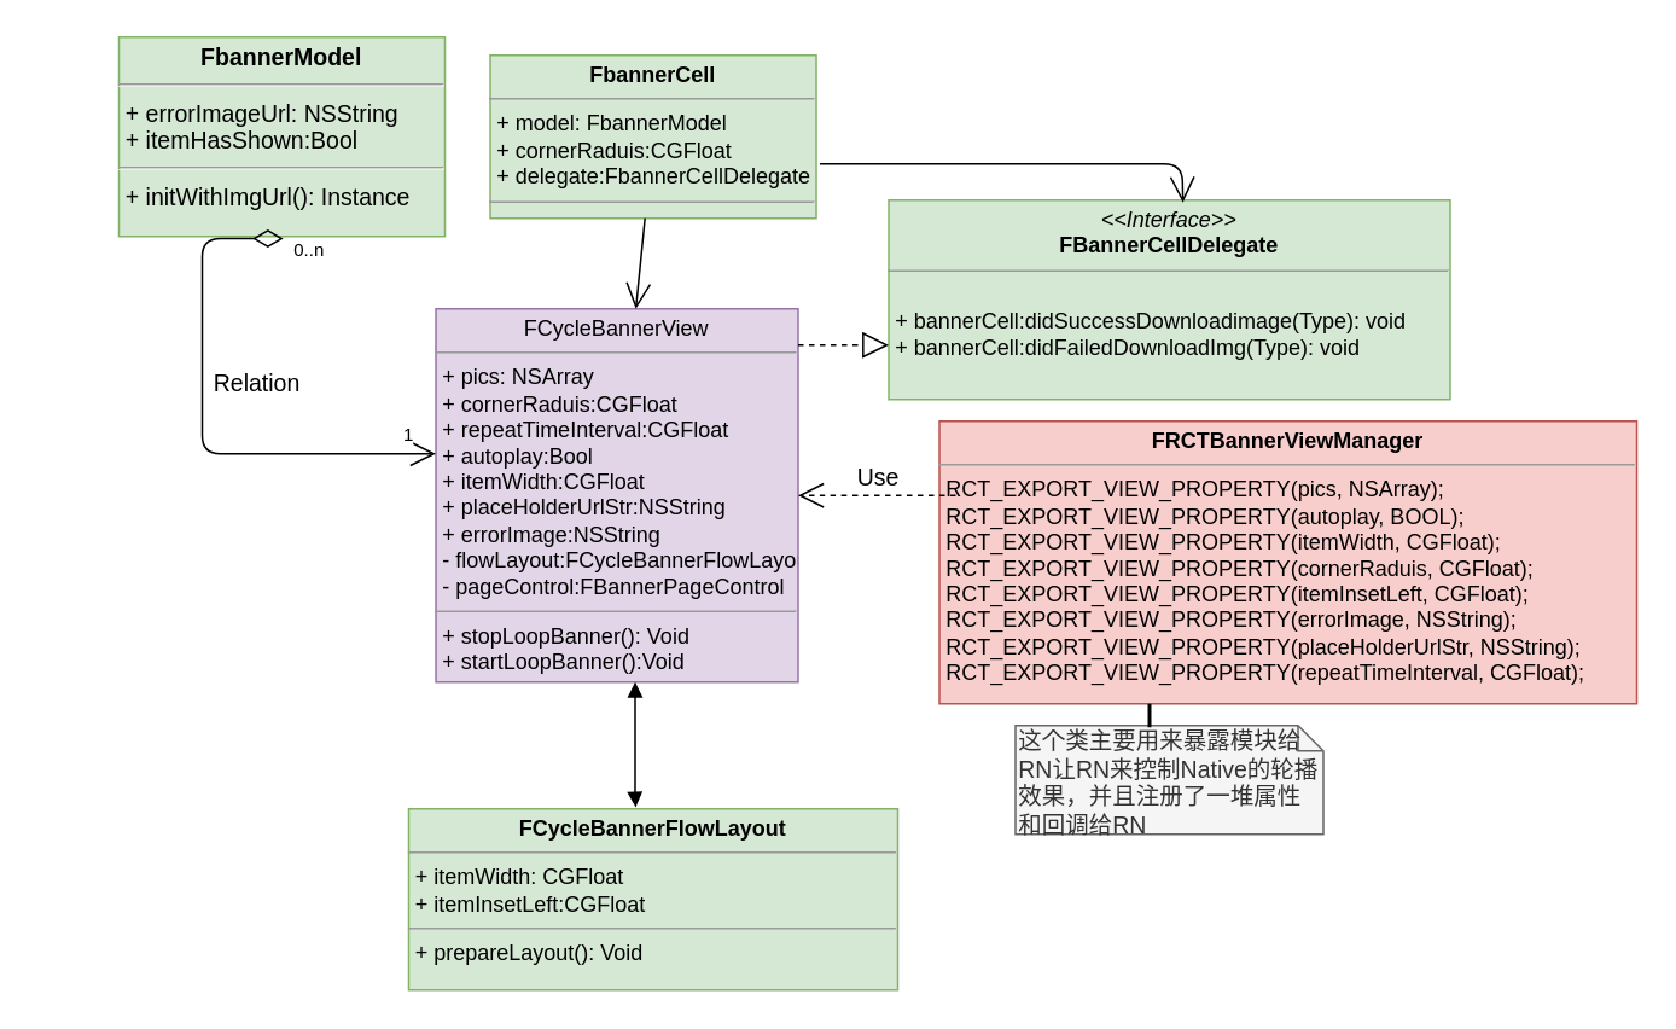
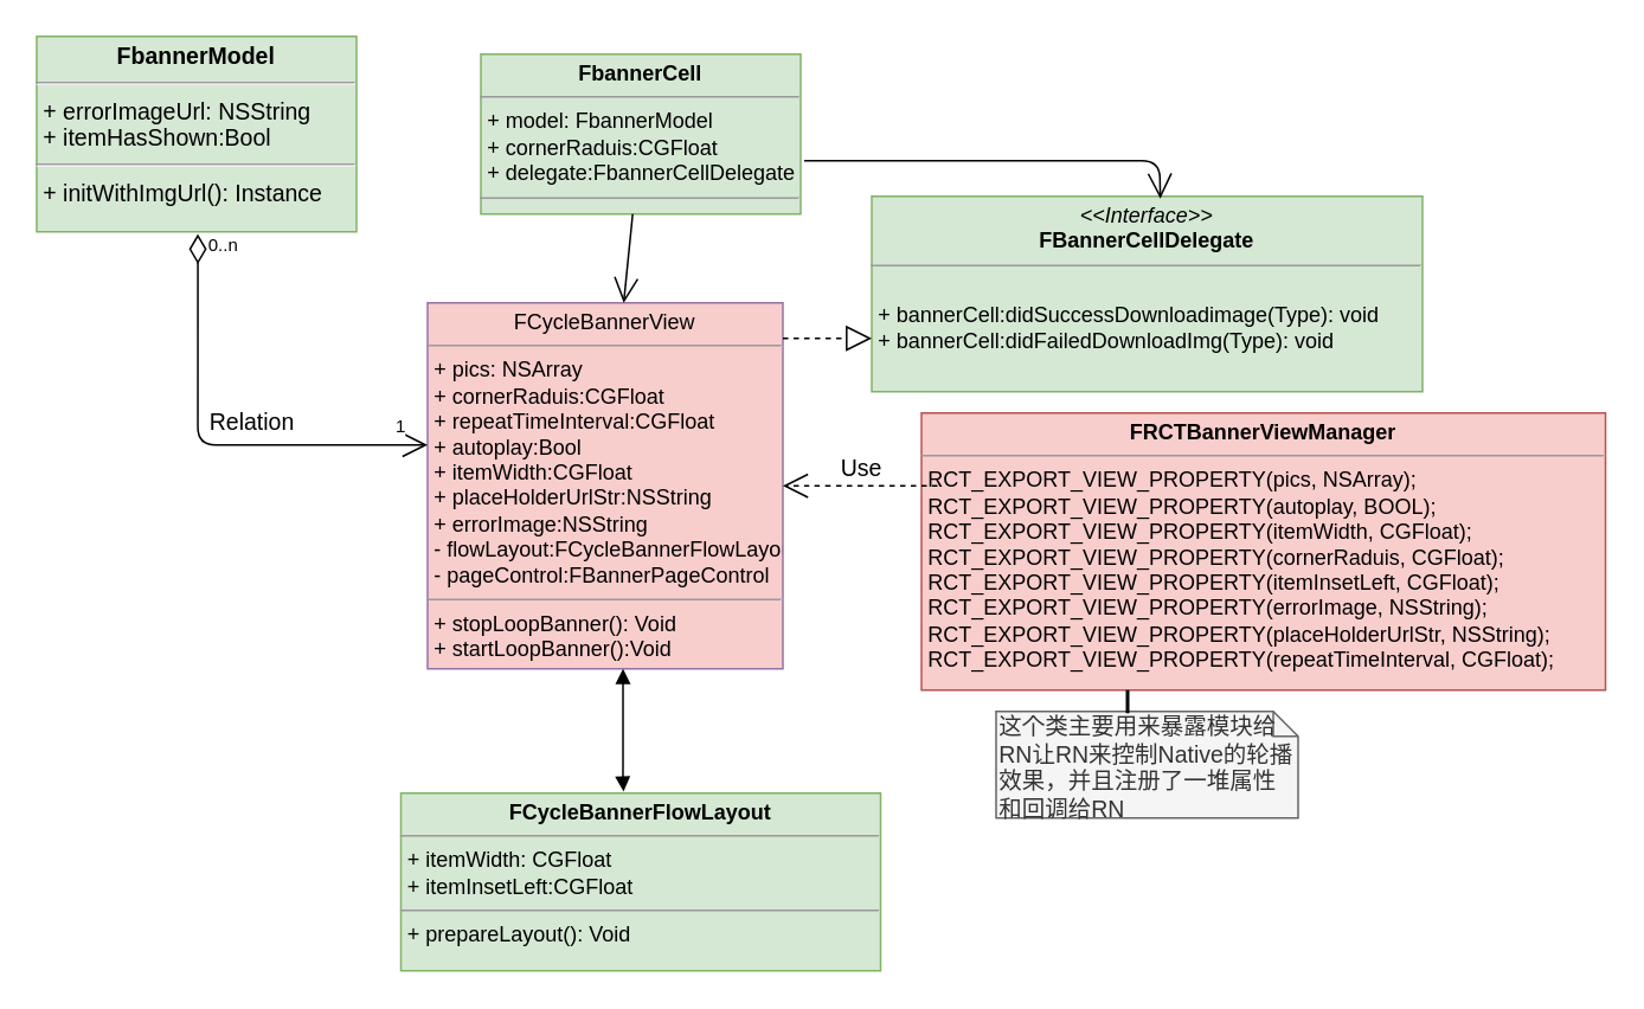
- <mxCell id="4" value="&lt;p style=&quot;margin: 4px 0px 0px; text-align: center; font-size: 13px;&quot;&gt;&lt;b style=&quot;font-size: 13px;&quot;&gt;FbannerModel&lt;/b&gt;&lt;/p&gt;&lt;hr style=&quot;font-size: 13px;&quot;&gt;&lt;p style=&quot;margin: 0px 0px 0px 4px; font-size: 13px;&quot;&gt;+ errorImageUrl: NSString&lt;/p&gt;&lt;p style=&quot;margin: 0px 0px 0px 4px; font-size: 13px;&quot;&gt;+&amp;nbsp;itemHasShown:Bool&lt;/p&gt;&lt;hr style=&quot;font-size: 13px;&quot;&gt;&lt;p style=&quot;margin: 0px 0px 0px 4px; font-size: 13px;&quot;&gt;+ initWithImgUrl(): Instance&lt;/p&gt;" style="verticalAlign=top;align=left;overflow=fill;fontSize=13;fontFamily=Helvetica;html=1;fillColor=#d5e8d4;strokeColor=#82b366;" vertex="1" parent="1"><mxGeometry x="65" y="20" width="180" height="110" as="geometry" /></mxCell>
+ <mxCell id="4" value="&lt;p style=&quot;margin: 4px 0px 0px; text-align: center; font-size: 13px;&quot;&gt;&lt;b style=&quot;font-size: 13px;&quot;&gt;FbannerModel&lt;/b&gt;&lt;/p&gt;&lt;hr style=&quot;font-size: 13px;&quot;&gt;&lt;p style=&quot;margin: 0px 0px 0px 4px; font-size: 13px;&quot;&gt;+ errorImageUrl: NSString&lt;/p&gt;&lt;p style=&quot;margin: 0px 0px 0px 4px; font-size: 13px;&quot;&gt;+&amp;nbsp;itemHasShown:Bool&lt;/p&gt;&lt;hr style=&quot;font-size: 13px;&quot;&gt;&lt;p style=&quot;margin: 0px 0px 0px 4px; font-size: 13px;&quot;&gt;+ initWithImgUrl(): Instance&lt;/p&gt;" style="verticalAlign=top;align=left;overflow=fill;fontSize=13;fontFamily=Helvetica;html=1;fillColor=#d5e8d4;strokeColor=#82b366;" vertex="1" parent="1"><mxGeometry x="20" y="20" width="180" height="110" as="geometry" /></mxCell>
- <mxCell id="2" value="&lt;p style=&quot;margin: 0px ; margin-top: 4px ; text-align: center&quot;&gt;FCycleBannerView&lt;/p&gt;&lt;hr size=&quot;1&quot;&gt;&lt;p style=&quot;margin: 0px ; margin-left: 4px&quot;&gt;+ pics: NSArray&lt;/p&gt;&lt;p style=&quot;margin: 0px ; margin-left: 4px&quot;&gt;&lt;span&gt;+ cornerRaduis:CGFloat&lt;/span&gt;&lt;br&gt;&lt;/p&gt;&lt;p style=&quot;margin: 0px ; margin-left: 4px&quot;&gt;+ repeatTimeInterval:CGFloat&lt;br&gt;&lt;/p&gt;&lt;p style=&quot;margin: 0px ; margin-left: 4px&quot;&gt;+ autoplay:Bool&lt;/p&gt;&lt;p style=&quot;margin: 0px ; margin-left: 4px&quot;&gt;+ itemWidth:CGFloat&lt;/p&gt;&lt;p style=&quot;margin: 0px ; margin-left: 4px&quot;&gt;+ placeHolderUrlStr:NSString&lt;/p&gt;&lt;p style=&quot;margin: 0px ; margin-left: 4px&quot;&gt;+ errorImage:NSString&lt;/p&gt;&lt;p style=&quot;margin: 0px ; margin-left: 4px&quot;&gt;-&amp;nbsp;flowLayout:FCycleBannerFlowLayout&lt;/p&gt;&lt;p style=&quot;margin: 0px ; margin-left: 4px&quot;&gt;-&amp;nbsp;pageControl:FBannerPageControl&lt;/p&gt;&lt;hr size=&quot;1&quot;&gt;&lt;p style=&quot;margin: 0px ; margin-left: 4px&quot;&gt;+ stopLoopBanner(): Void&lt;/p&gt;&lt;p style=&quot;margin: 0px ; margin-left: 4px&quot;&gt;+ startLoopBanner():Void&lt;/p&gt;" style="verticalAlign=top;align=left;overflow=fill;fontSize=12;fontFamily=Helvetica;html=1;fillColor=#e1d5e7;strokeColor=#9673a6;flipV=0;flipH=0;direction=south;" vertex="1" parent="1"><mxGeometry x="240" y="170" width="200" height="206" as="geometry" /></mxCell>
+ <mxCell id="2" value="&lt;p style=&quot;margin: 0px ; margin-top: 4px ; text-align: center&quot;&gt;FCycleBannerView&lt;/p&gt;&lt;hr size=&quot;1&quot;&gt;&lt;p style=&quot;margin: 0px ; margin-left: 4px&quot;&gt;+ pics: NSArray&lt;/p&gt;&lt;p style=&quot;margin: 0px ; margin-left: 4px&quot;&gt;&lt;span&gt;+ cornerRaduis:CGFloat&lt;/span&gt;&lt;br&gt;&lt;/p&gt;&lt;p style=&quot;margin: 0px ; margin-left: 4px&quot;&gt;+ repeatTimeInterval:CGFloat&lt;br&gt;&lt;/p&gt;&lt;p style=&quot;margin: 0px ; margin-left: 4px&quot;&gt;+ autoplay:Bool&lt;/p&gt;&lt;p style=&quot;margin: 0px ; margin-left: 4px&quot;&gt;+ itemWidth:CGFloat&lt;/p&gt;&lt;p style=&quot;margin: 0px ; margin-left: 4px&quot;&gt;+ placeHolderUrlStr:NSString&lt;/p&gt;&lt;p style=&quot;margin: 0px ; margin-left: 4px&quot;&gt;+ errorImage:NSString&lt;/p&gt;&lt;p style=&quot;margin: 0px ; margin-left: 4px&quot;&gt;-&amp;nbsp;flowLayout:FCycleBannerFlowLayout&lt;/p&gt;&lt;p style=&quot;margin: 0px ; margin-left: 4px&quot;&gt;-&amp;nbsp;pageControl:FBannerPageControl&lt;/p&gt;&lt;hr size=&quot;1&quot;&gt;&lt;p style=&quot;margin: 0px ; margin-left: 4px&quot;&gt;+ stopLoopBanner(): Void&lt;/p&gt;&lt;p style=&quot;margin: 0px ; margin-left: 4px&quot;&gt;+ startLoopBanner():Void&lt;/p&gt;" style="verticalAlign=top;align=left;overflow=fill;fontSize=12;fontFamily=Helvetica;html=1;fillColor=#f8cecc;strokeColor=#9673a6;flipV=0;flipH=0;direction=south;" vertex="1" parent="1"><mxGeometry x="240" y="170" width="200" height="206" as="geometry" /></mxCell>
